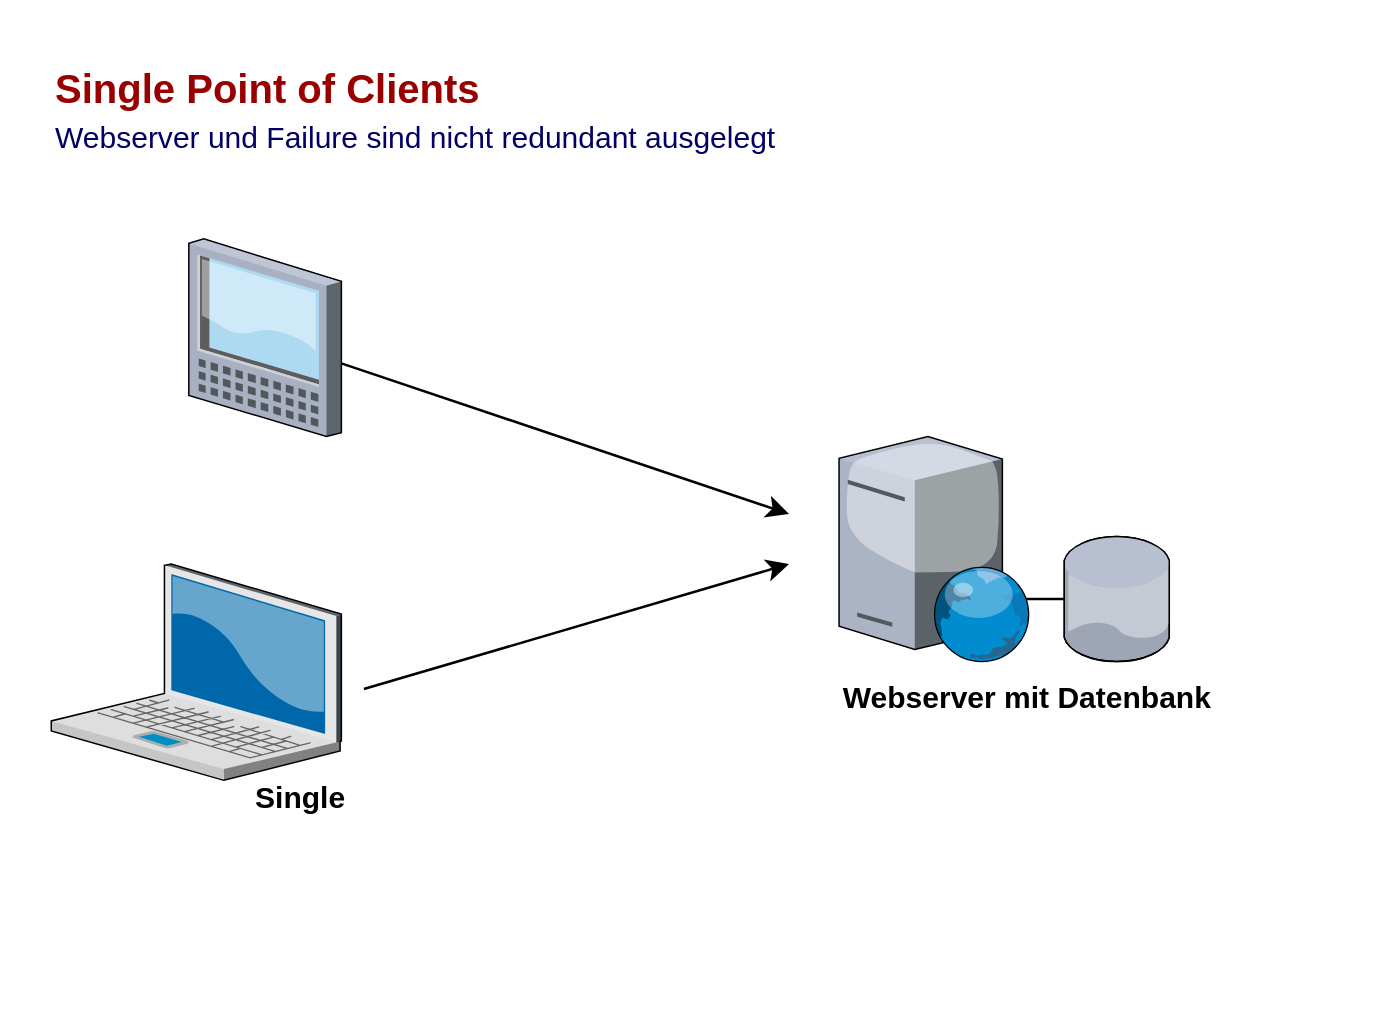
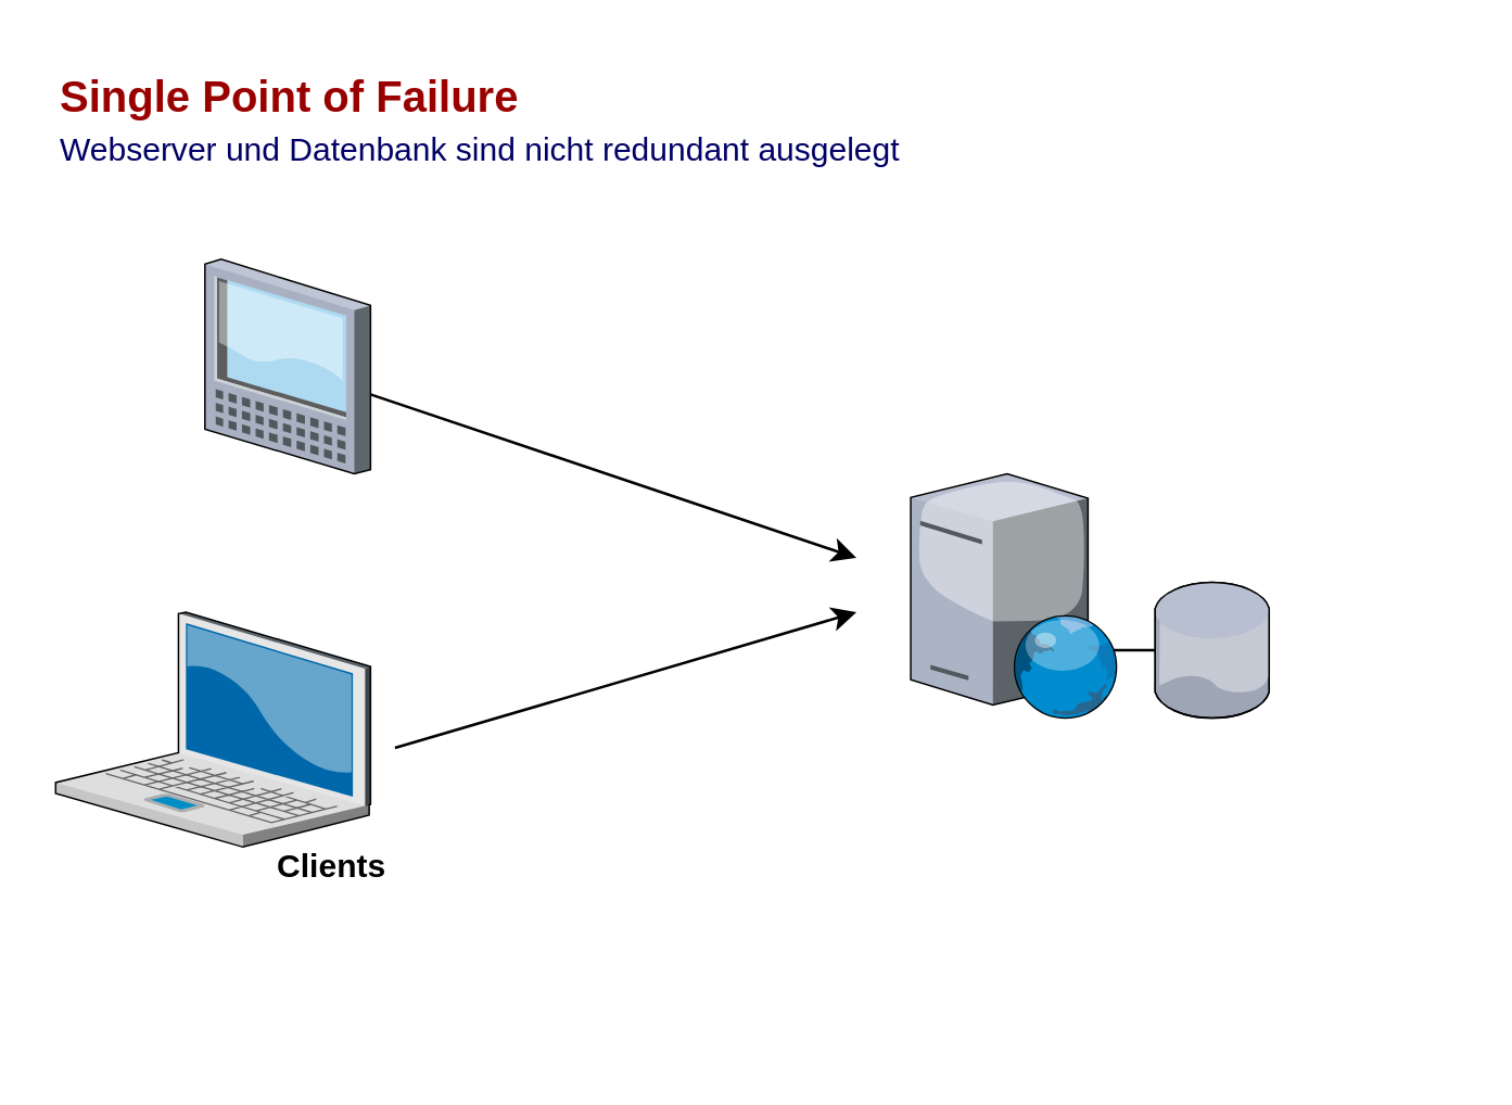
- <mxCell id="6" value="Single Point of Clients" style="text;html=1;align=left;verticalAlign=middle;resizable=0;points=[];autosize=1;fontStyle=1;fontSize=16;fontColor=#990000;" parent="1" vertex="1"><mxGeometry x="20" y="20" width="190" height="30" as="geometry" /></mxCell>
+ <mxCell id="6" value="Single Point of Failure" style="text;html=1;align=left;verticalAlign=middle;resizable=0;points=[];autosize=1;fontStyle=1;fontSize=16;fontColor=#990000;" parent="1" vertex="1"><mxGeometry x="20" y="20" width="190" height="30" as="geometry" /></mxCell>
- <mxCell id="7" value="Webserver und Failure sind nicht redundant ausgelegt" style="text;html=1;align=left;verticalAlign=middle;resizable=0;points=[];autosize=1;fontSize=12;fontColor=#000066;" parent="1" vertex="1"><mxGeometry x="20" y="40" width="330" height="30" as="geometry" /></mxCell>
+ <mxCell id="7" value="Webserver und Datenbank sind nicht redundant ausgelegt" style="text;html=1;align=left;verticalAlign=middle;resizable=0;points=[];autosize=1;fontSize=12;fontColor=#000066;" parent="1" vertex="1"><mxGeometry x="20" y="40" width="330" height="30" as="geometry" /></mxCell>
- <mxCell id="11" value="&lt;div&gt;&lt;b&gt;Webserver mit Datenbank&lt;br&gt;&lt;/b&gt;&lt;/div&gt;" style="text;html=1;align=left;verticalAlign=top;resizable=0;points=[];autosize=1;" parent="8" vertex="1"><mxGeometry y="91" width="170" height="30" as="geometry" /></mxCell>
- <mxCell id="13" value="Single" style="text;html=1;align=left;verticalAlign=top;resizable=0;points=[];autosize=1;fontStyle=1" vertex="1" parent="1"><mxGeometry x="100" y="305" width="60" height="30" as="geometry" /></mxCell>
+ <mxCell id="13" value="Clients" style="text;html=1;align=left;verticalAlign=top;resizable=0;points=[];autosize=1;fontStyle=1" vertex="1" parent="1"><mxGeometry x="100" y="305" width="60" height="30" as="geometry" /></mxCell>
